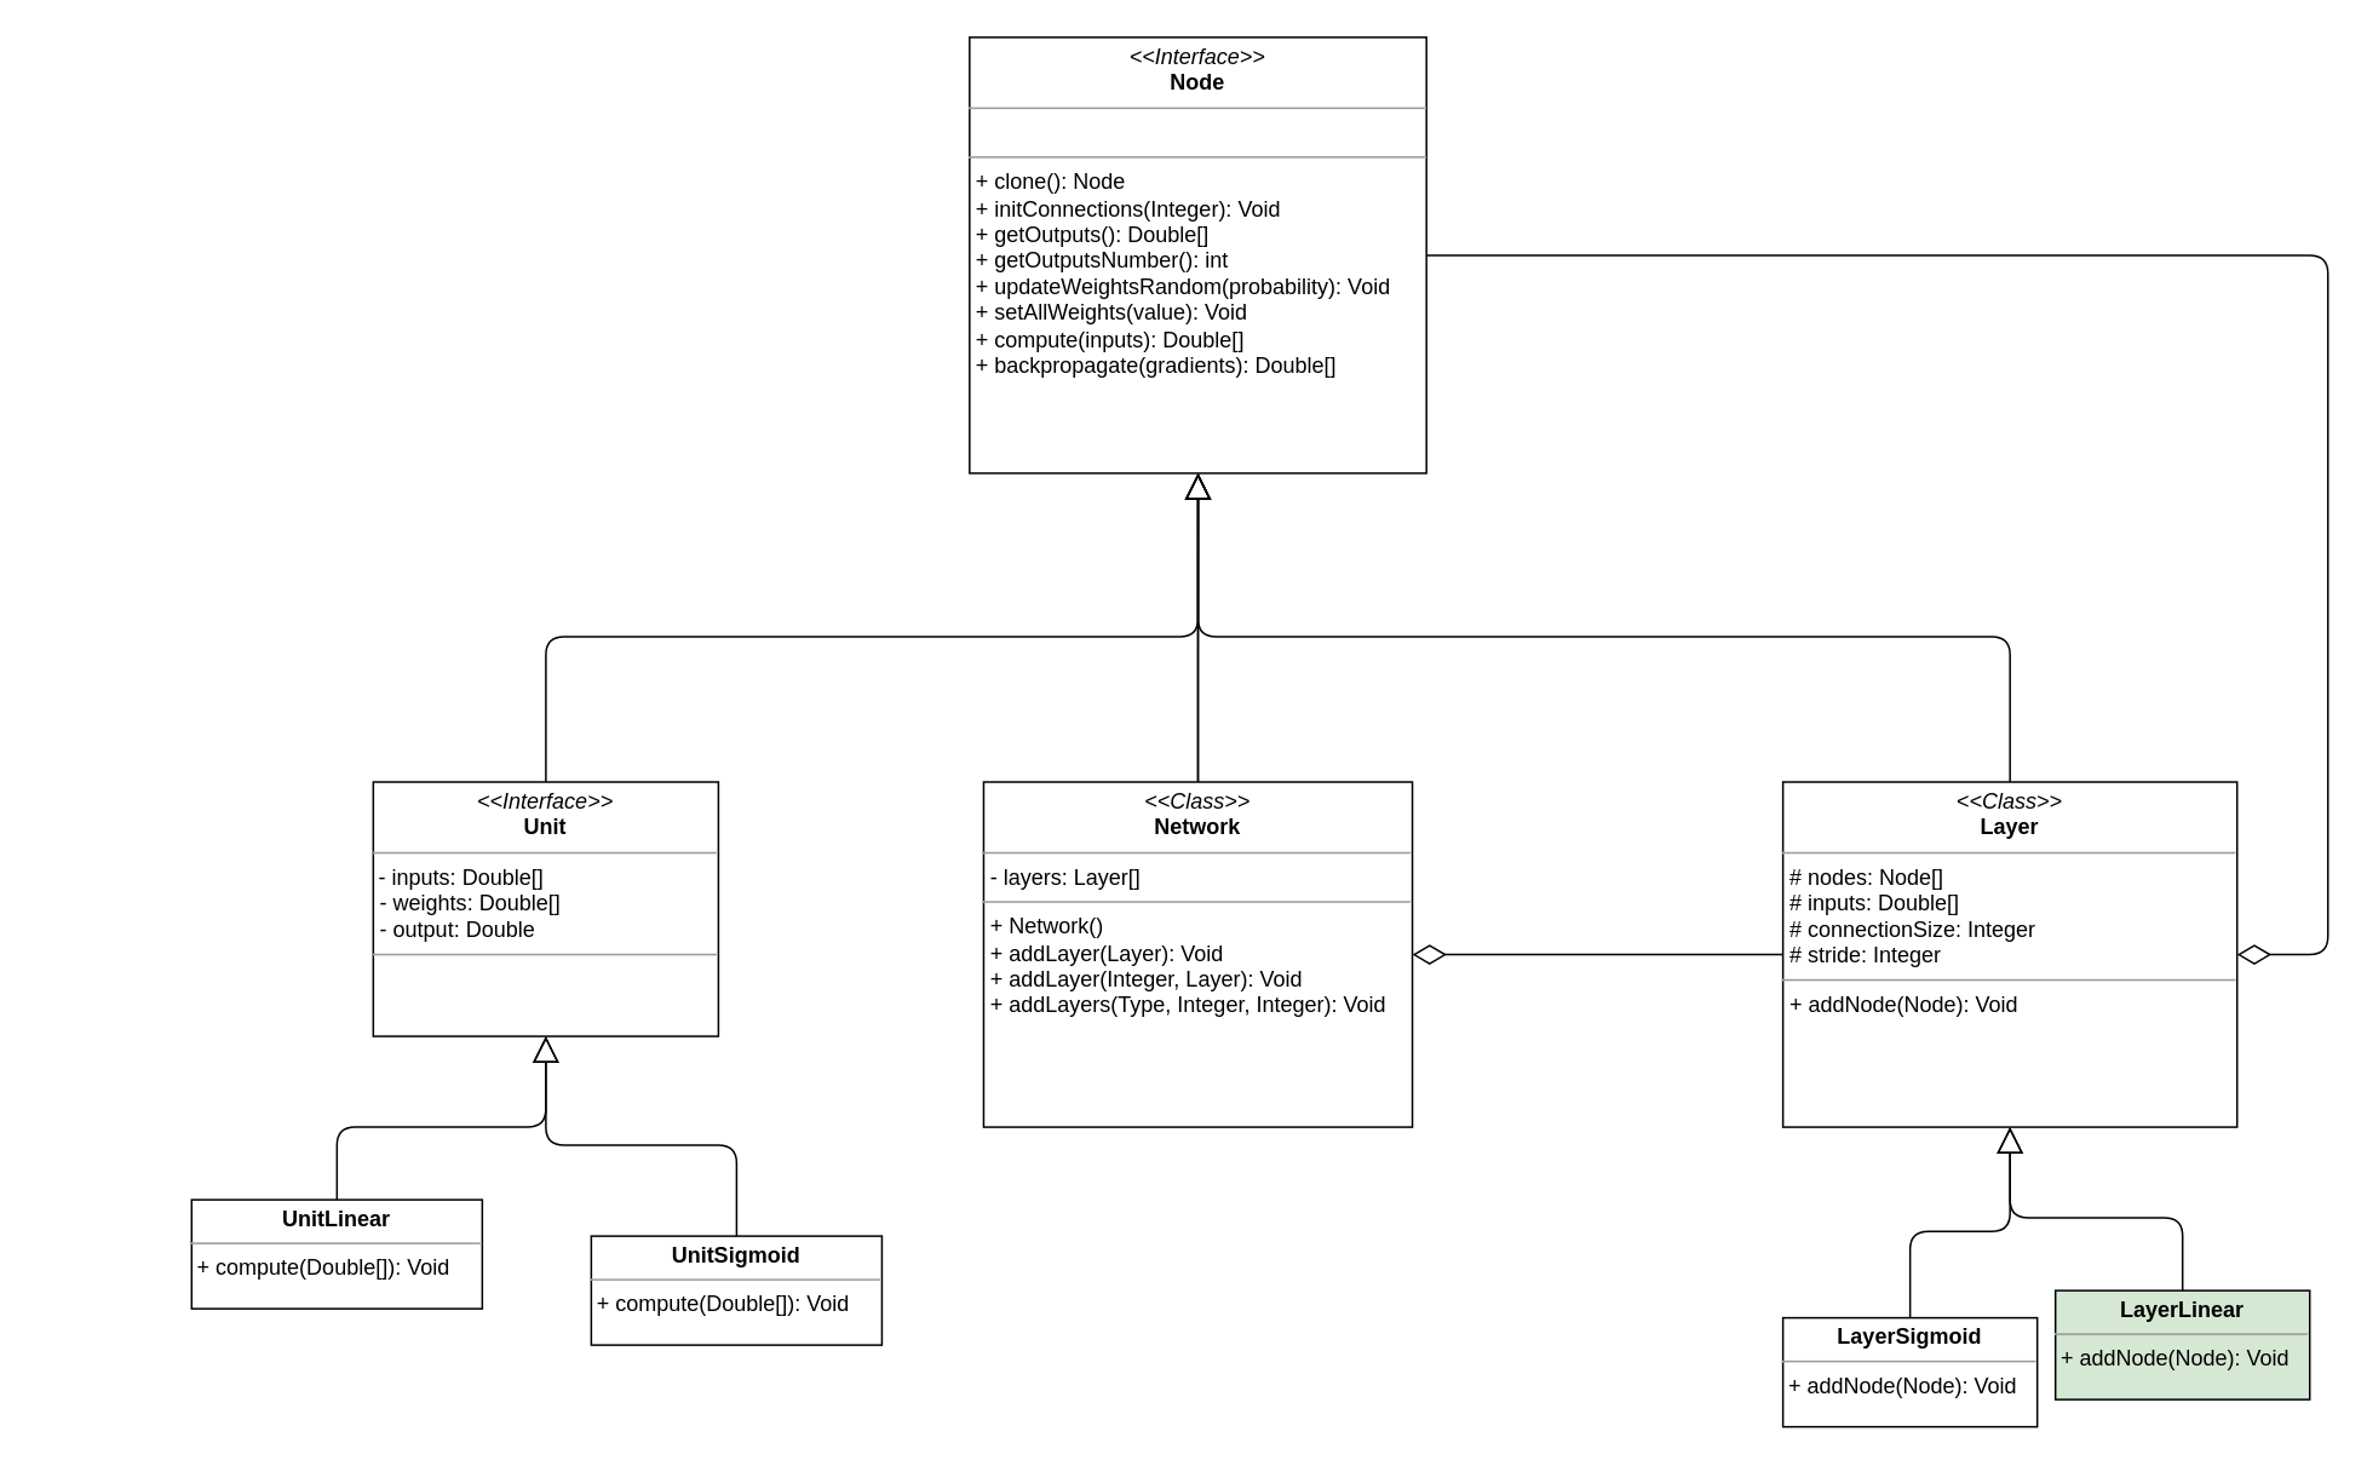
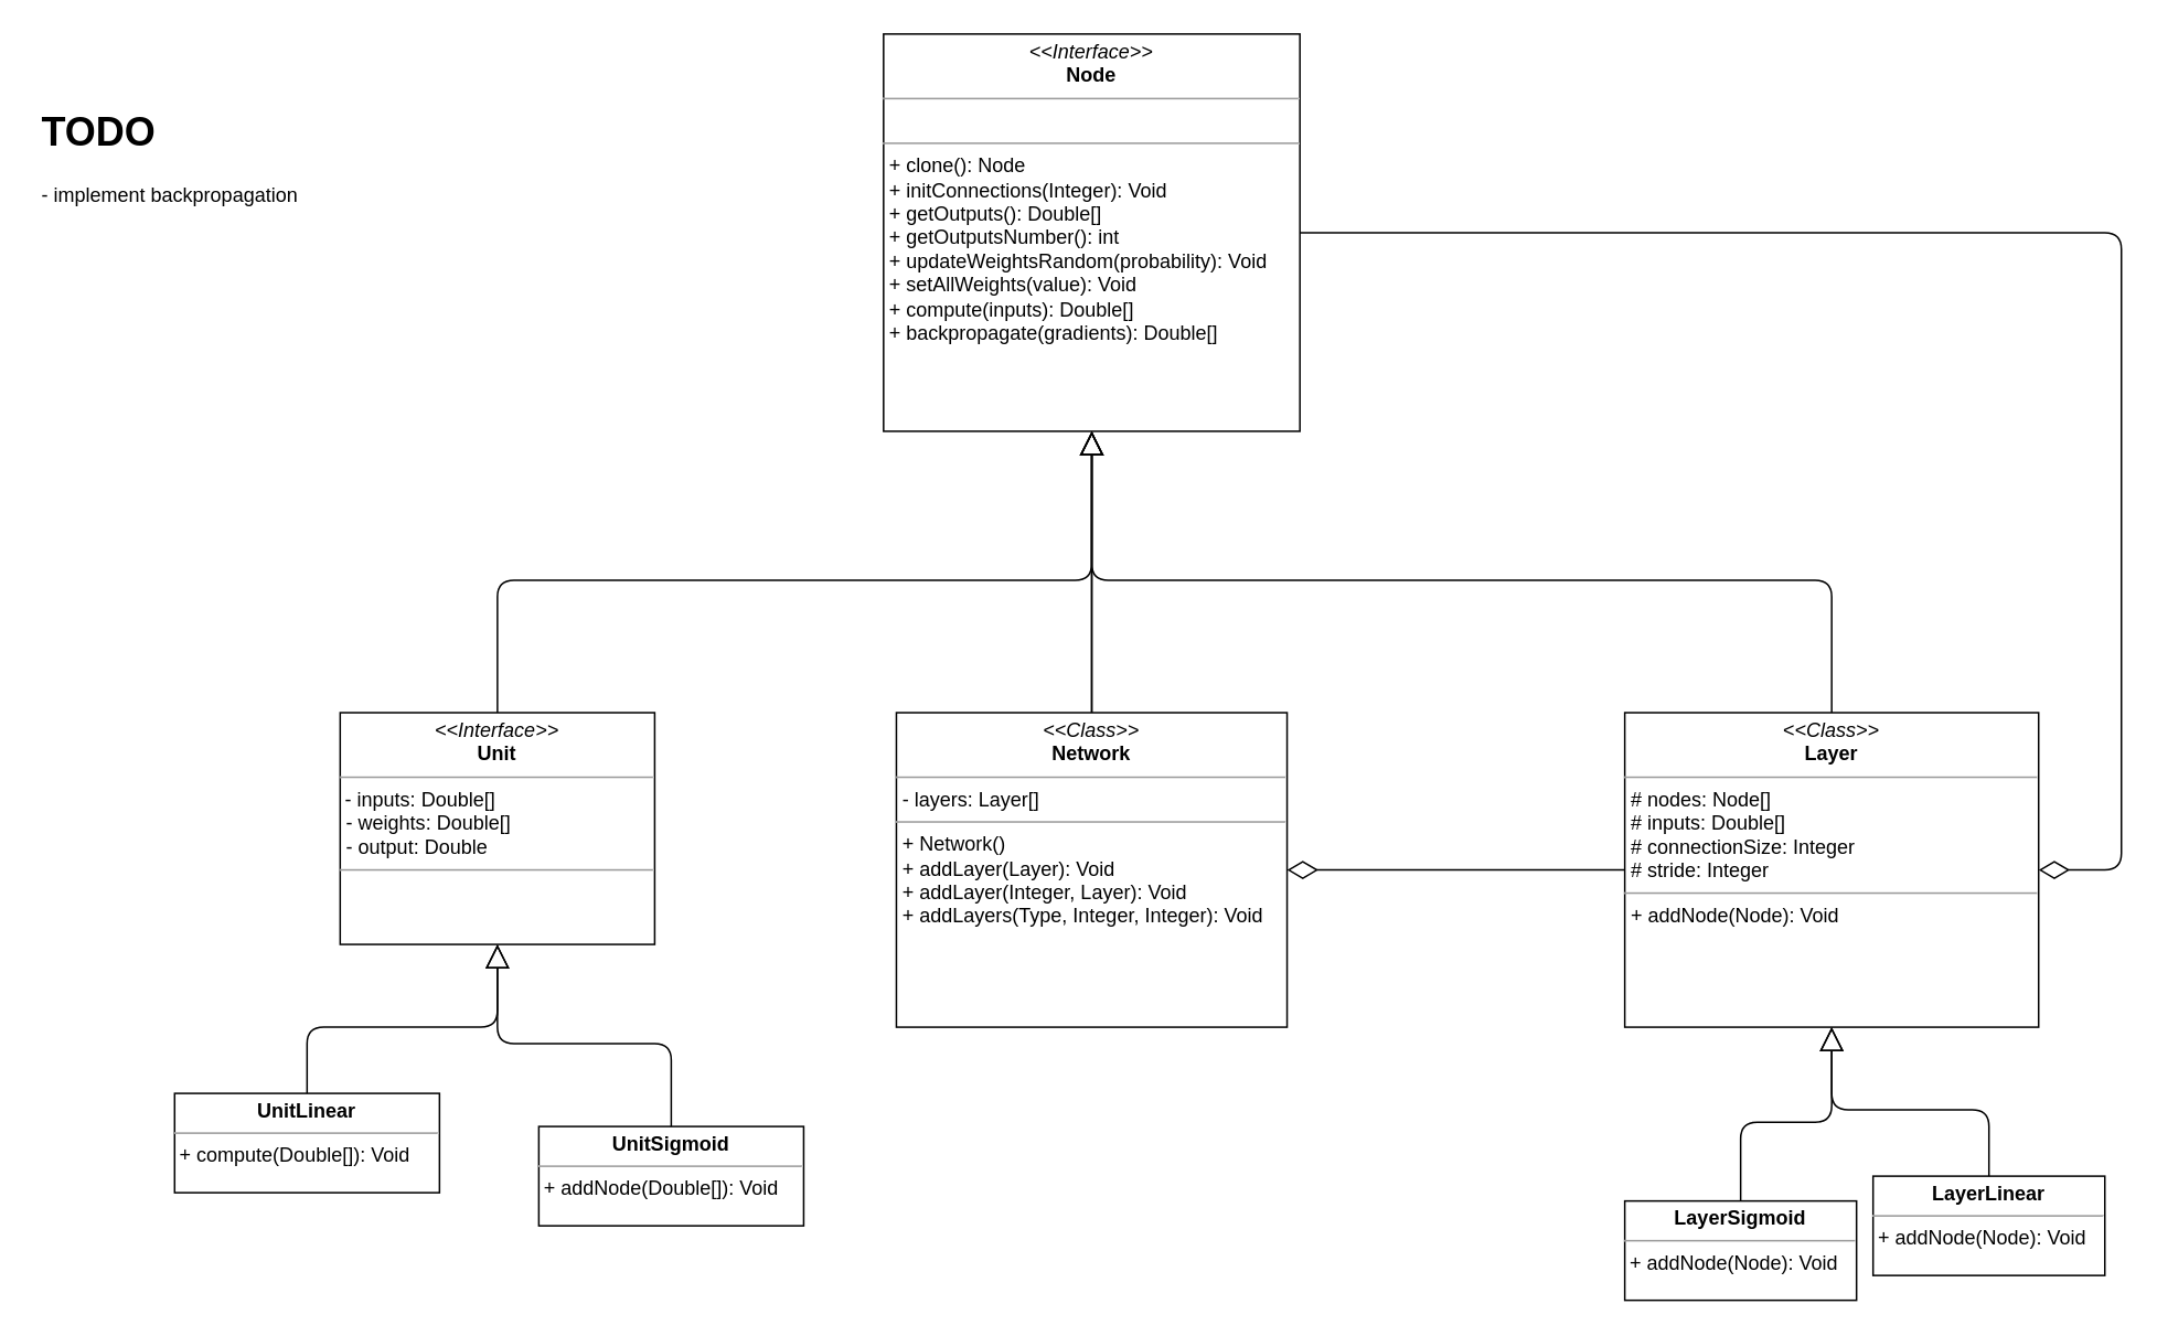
+ <mxCell id="12" value="&lt;h1&gt;TODO&lt;/h1&gt;&lt;p&gt;- implement backpropagation&lt;/p&gt;" style="text;html=1;strokeColor=none;fillColor=none;spacing=5;spacingTop=-20;whiteSpace=wrap;overflow=hidden;rounded=0;" parent="1" vertex="1"><mxGeometry x="20" y="60" width="350" height="120" as="geometry" /></mxCell>
- <mxCell id="16" value="&lt;p style=&quot;margin:0px;margin-top:4px;text-align:center;&quot;&gt;&lt;b&gt;UnitSigmoid&lt;/b&gt;&lt;/p&gt;&lt;hr size=&quot;1&quot;&gt;&lt;div style=&quot;height:2px;&quot;&gt;&amp;nbsp;+ compute(Double[]): Void&lt;/div&gt;" style="verticalAlign=top;align=left;overflow=fill;fontSize=12;fontFamily=Helvetica;html=1;whiteSpace=wrap;" parent="1" vertex="1"><mxGeometry x="325" y="680" width="160" height="60" as="geometry" /></mxCell>
+ <mxCell id="16" value="&lt;p style=&quot;margin:0px;margin-top:4px;text-align:center;&quot;&gt;&lt;b&gt;UnitSigmoid&lt;/b&gt;&lt;/p&gt;&lt;hr size=&quot;1&quot;&gt;&lt;div style=&quot;height:2px;&quot;&gt;&amp;nbsp;+ addNode(Double[]): Void&lt;/div&gt;" style="verticalAlign=top;align=left;overflow=fill;fontSize=12;fontFamily=Helvetica;html=1;whiteSpace=wrap;" parent="1" vertex="1"><mxGeometry x="325" y="680" width="160" height="60" as="geometry" /></mxCell>
- <mxCell id="18" value="&lt;p style=&quot;margin:0px;margin-top:4px;text-align:center;&quot;&gt;&lt;b&gt;LayerLinear&lt;/b&gt;&lt;/p&gt;&lt;hr size=&quot;1&quot;&gt;&lt;div style=&quot;height:2px;&quot;&gt;&amp;nbsp;+ addNode(Node): Void&lt;/div&gt;" style="verticalAlign=top;align=left;overflow=fill;fontSize=12;fontFamily=Helvetica;html=1;whiteSpace=wrap;fillColor=#d5e8d4;" parent="1" vertex="1"><mxGeometry x="1131" y="710" width="140" height="60" as="geometry" /></mxCell>
+ <mxCell id="18" value="&lt;p style=&quot;margin:0px;margin-top:4px;text-align:center;&quot;&gt;&lt;b&gt;LayerLinear&lt;/b&gt;&lt;/p&gt;&lt;hr size=&quot;1&quot;&gt;&lt;div style=&quot;height:2px;&quot;&gt;&amp;nbsp;+ addNode(Node): Void&lt;/div&gt;" style="verticalAlign=top;align=left;overflow=fill;fontSize=12;fontFamily=Helvetica;html=1;whiteSpace=wrap;" parent="1" vertex="1"><mxGeometry x="1131" y="710" width="140" height="60" as="geometry" /></mxCell>
